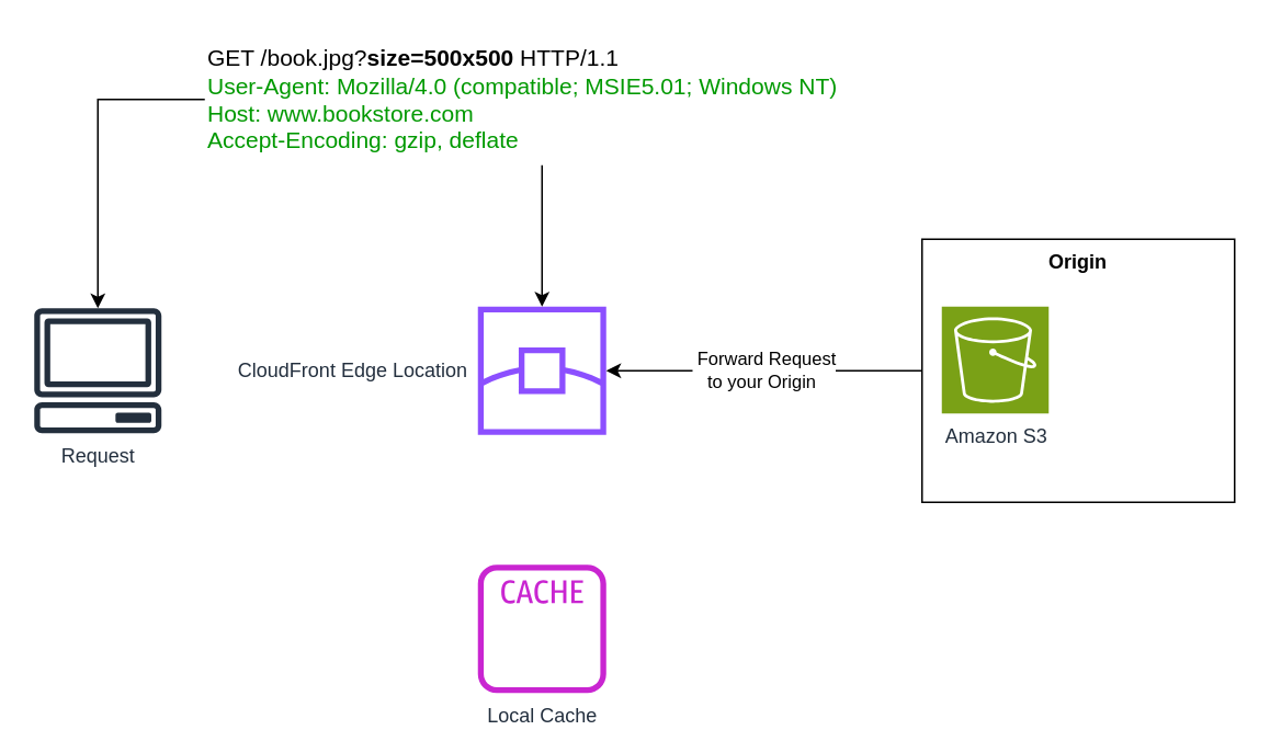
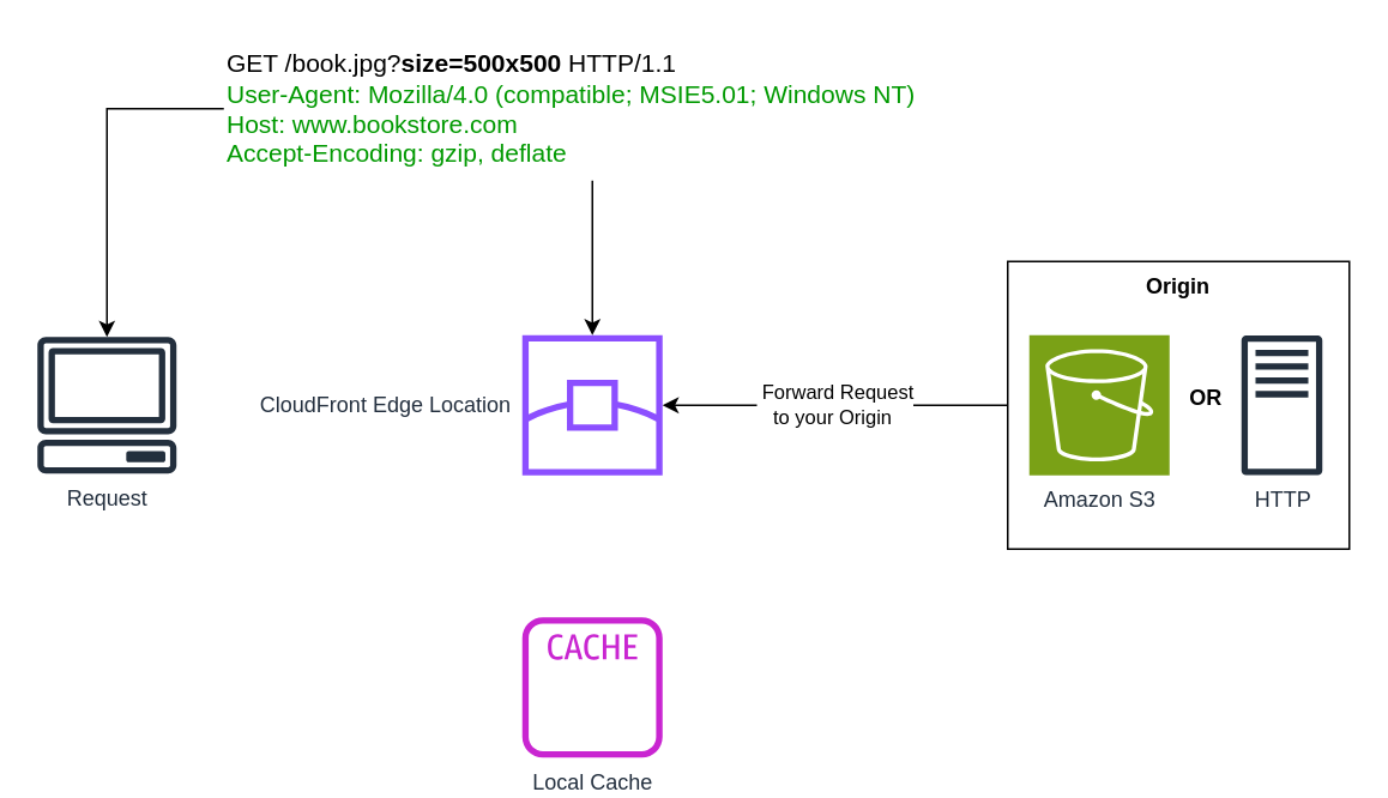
- <mxCell id="5" value="Amazon S3" style="sketch=0;points=[[0,0,0],[0.25,0,0],[0.5,0,0],[0.75,0,0],[1,0,0],[0,1,0],[0.25,1,0],[0.5,1,0],[0.75,1,0],[1,1,0],[0,0.25,0],[0,0.5,0],[0,0.75,0],[1,0.25,0],[1,0.5,0],[1,0.75,0]];outlineConnect=0;fontColor=#232F3E;fillColor=#7AA116;strokeColor=#ffffff;dashed=0;verticalLabelPosition=bottom;verticalAlign=top;align=center;html=1;fontSize=12;fontStyle=0;aspect=fixed;shape=mxgraph.aws4.resourceIcon;resIcon=mxgraph.aws4.s3;" vertex="1" parent="1"><mxGeometry x="572" y="186" width="65" height="65" as="geometry" /></mxCell>
+ <mxCell id="5" value="Amazon S3" style="sketch=0;points=[[0,0,0],[0.25,0,0],[0.5,0,0],[0.75,0,0],[1,0,0],[0,1,0],[0.25,1,0],[0.5,1,0],[0.75,1,0],[1,1,0],[0,0.25,0],[0,0.5,0],[0,0.75,0],[1,0.25,0],[1,0.5,0],[1,0.75,0]];outlineConnect=0;fontColor=#232F3E;fillColor=#7AA116;strokeColor=#ffffff;dashed=0;verticalLabelPosition=bottom;verticalAlign=top;align=center;html=1;fontSize=12;fontStyle=0;aspect=fixed;shape=mxgraph.aws4.resourceIcon;resIcon=mxgraph.aws4.s3;" vertex="1" parent="1"><mxGeometry x="572" y="186" width="78" height="78" as="geometry" /></mxCell>
+ <mxCell id="9" value="OR" style="text;html=1;align=center;verticalAlign=middle;resizable=0;points=[];autosize=1;strokeColor=none;fillColor=none;fontStyle=1" vertex="1" parent="1"><mxGeometry x="650" y="206" width="40" height="30" as="geometry" /></mxCell>
+ <mxCell id="4" value="HTTP" style="sketch=0;outlineConnect=0;fontColor=#232F3E;gradientColor=none;fillColor=#232F3D;strokeColor=none;dashed=0;verticalLabelPosition=bottom;verticalAlign=top;align=center;html=1;fontSize=12;fontStyle=0;aspect=fixed;pointerEvents=1;shape=mxgraph.aws4.traditional_server;" vertex="1" parent="1"><mxGeometry x="690" y="186" width="45" height="78" as="geometry" /></mxCell>
